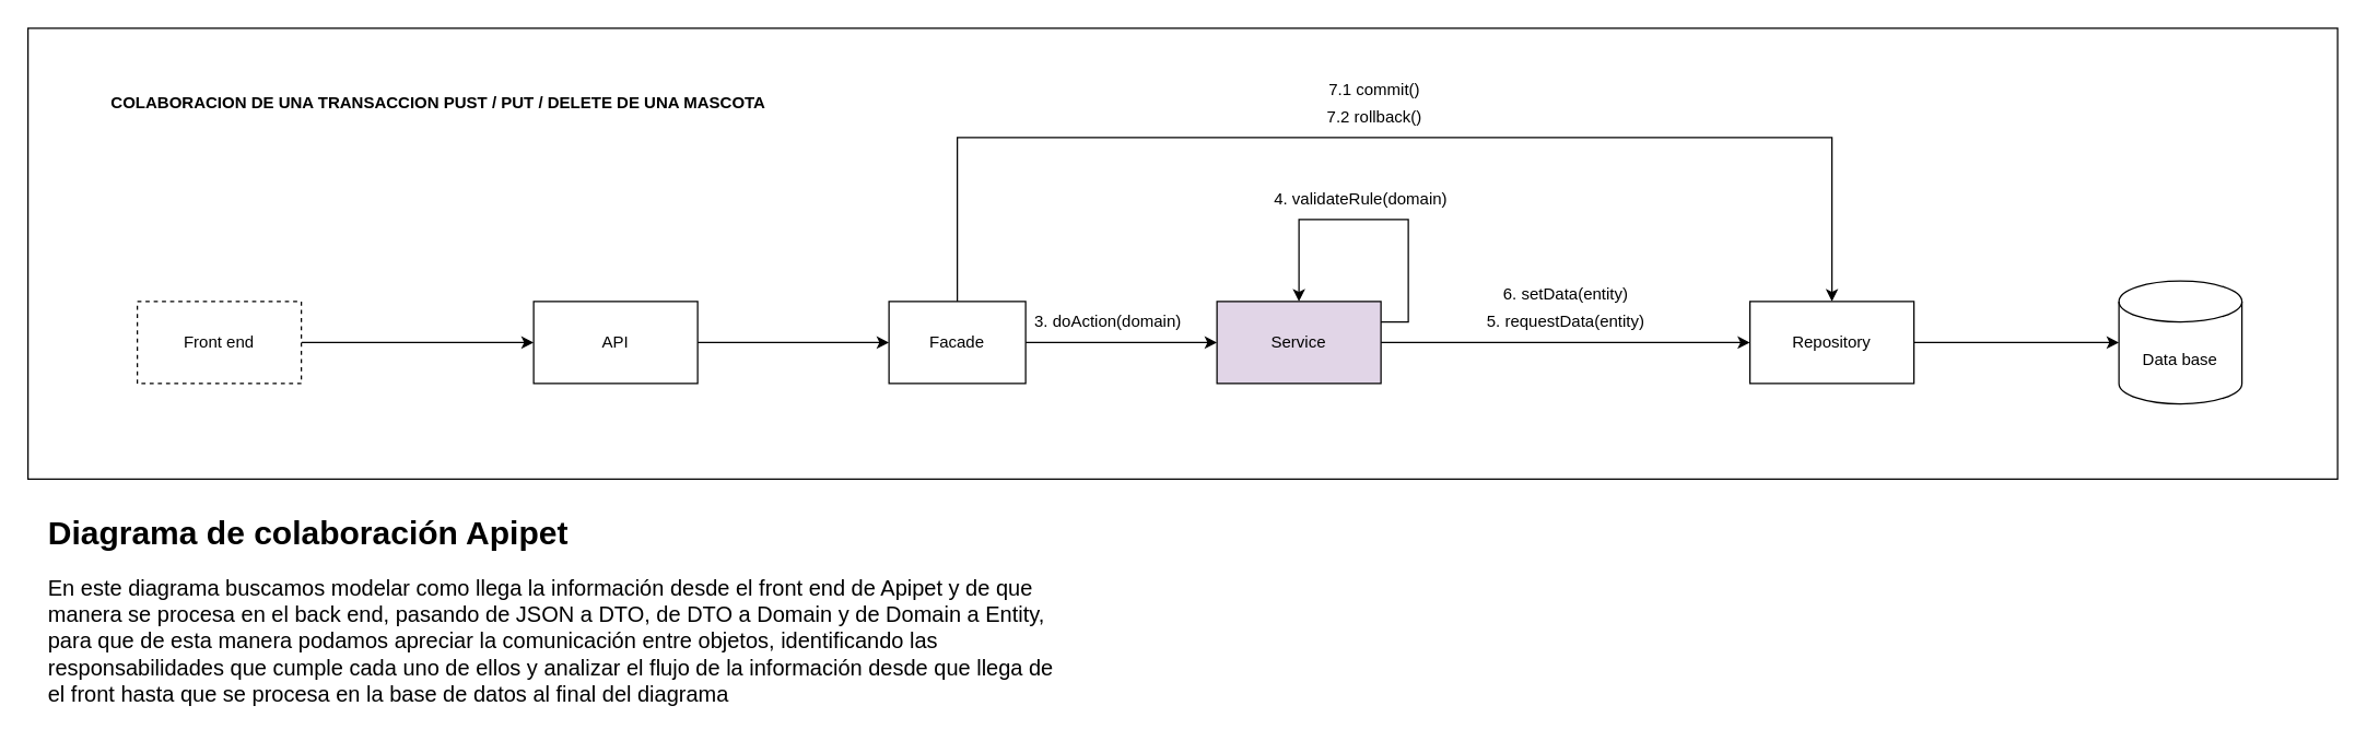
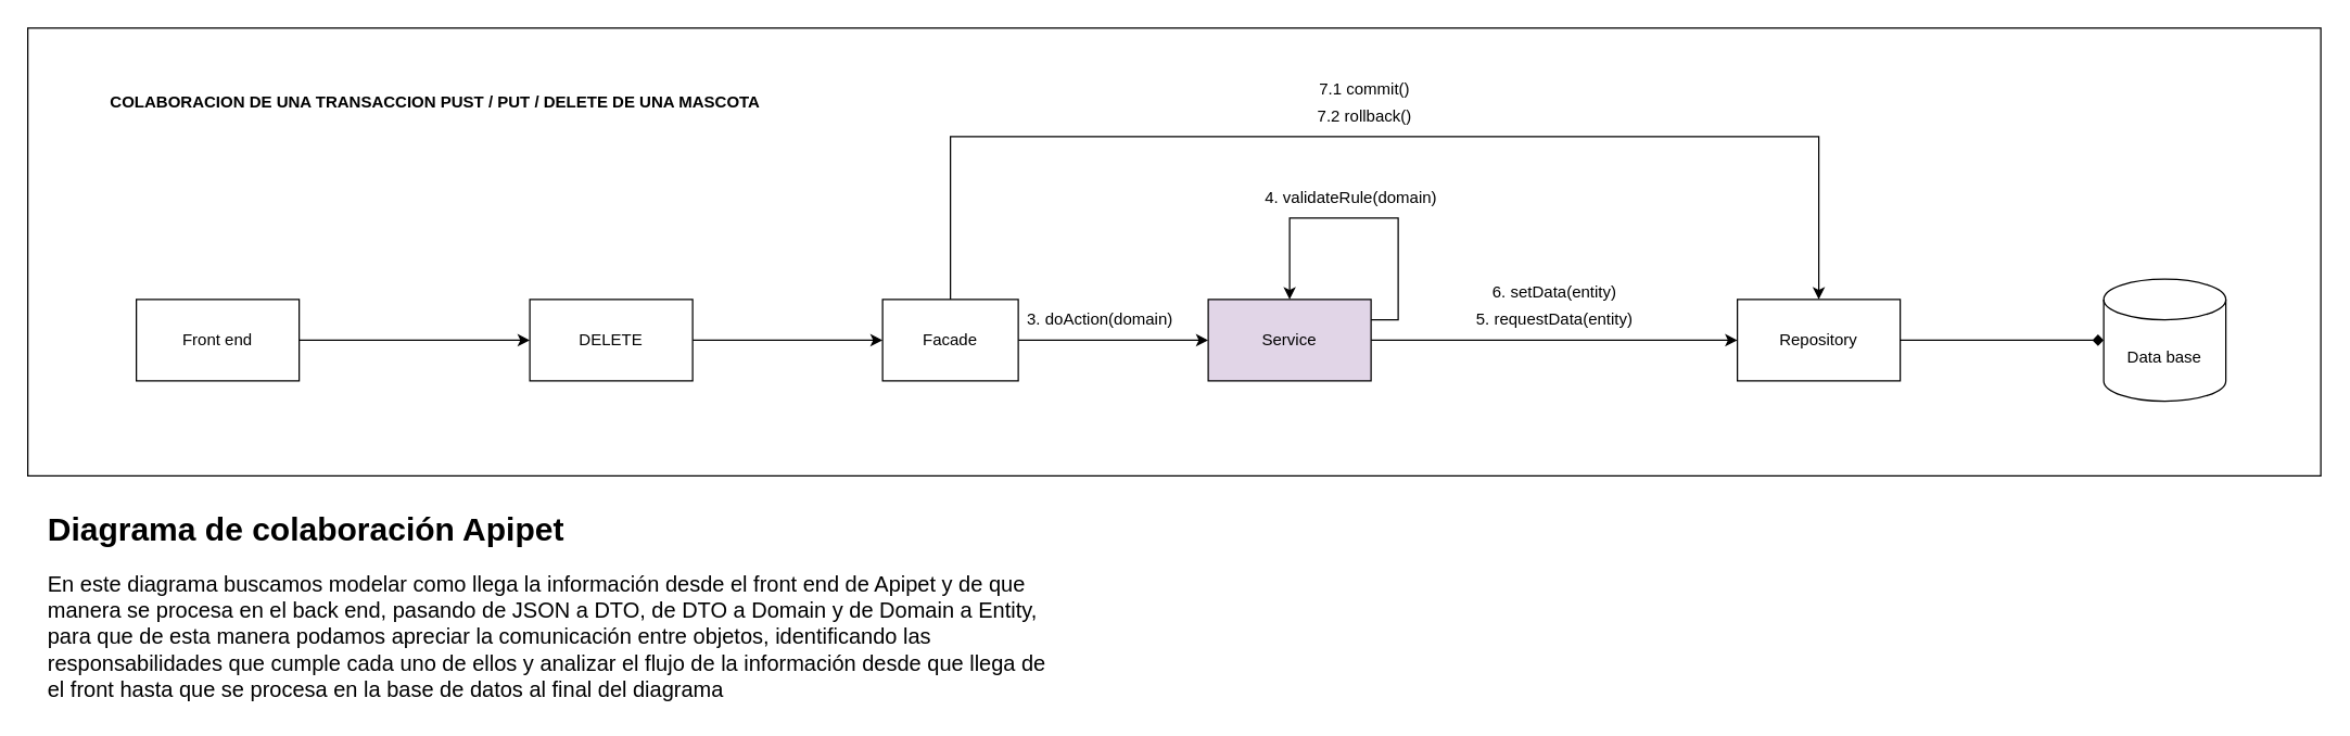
- <mxCell id="3" value="Front end" style="rounded=0;whiteSpace=wrap;html=1;dashed=1;" vertex="1" parent="1"><mxGeometry x="100" y="220" width="120" height="60" as="geometry" /></mxCell>
+ <mxCell id="3" value="Front end" style="rounded=0;whiteSpace=wrap;html=1;" vertex="1" parent="1"><mxGeometry x="100" y="220" width="120" height="60" as="geometry" /></mxCell>
- <mxCell id="5" value="API" style="rounded=0;whiteSpace=wrap;html=1;" vertex="1" parent="1"><mxGeometry x="390" y="220" width="120" height="60" as="geometry" /></mxCell>
+ <mxCell id="5" value="DELETE" style="rounded=0;whiteSpace=wrap;html=1;" vertex="1" parent="1"><mxGeometry x="390" y="220" width="120" height="60" as="geometry" /></mxCell>
- <mxCell id="11" style="edgeStyle=orthogonalEdgeStyle;rounded=0;orthogonalLoop=1;jettySize=auto;html=1;entryX=0;entryY=0.5;entryDx=0;entryDy=0;entryPerimeter=0;" edge="1" parent="1" source="12" target="21"><mxGeometry relative="1" as="geometry" /></mxCell>
+ <mxCell id="11" style="edgeStyle=orthogonalEdgeStyle;rounded=0;orthogonalLoop=1;jettySize=auto;html=1;entryX=0;entryY=0.5;entryDx=0;entryDy=0;entryPerimeter=0;endArrow=diamond;" edge="1" parent="1" source="12" target="21"><mxGeometry relative="1" as="geometry" /></mxCell>
